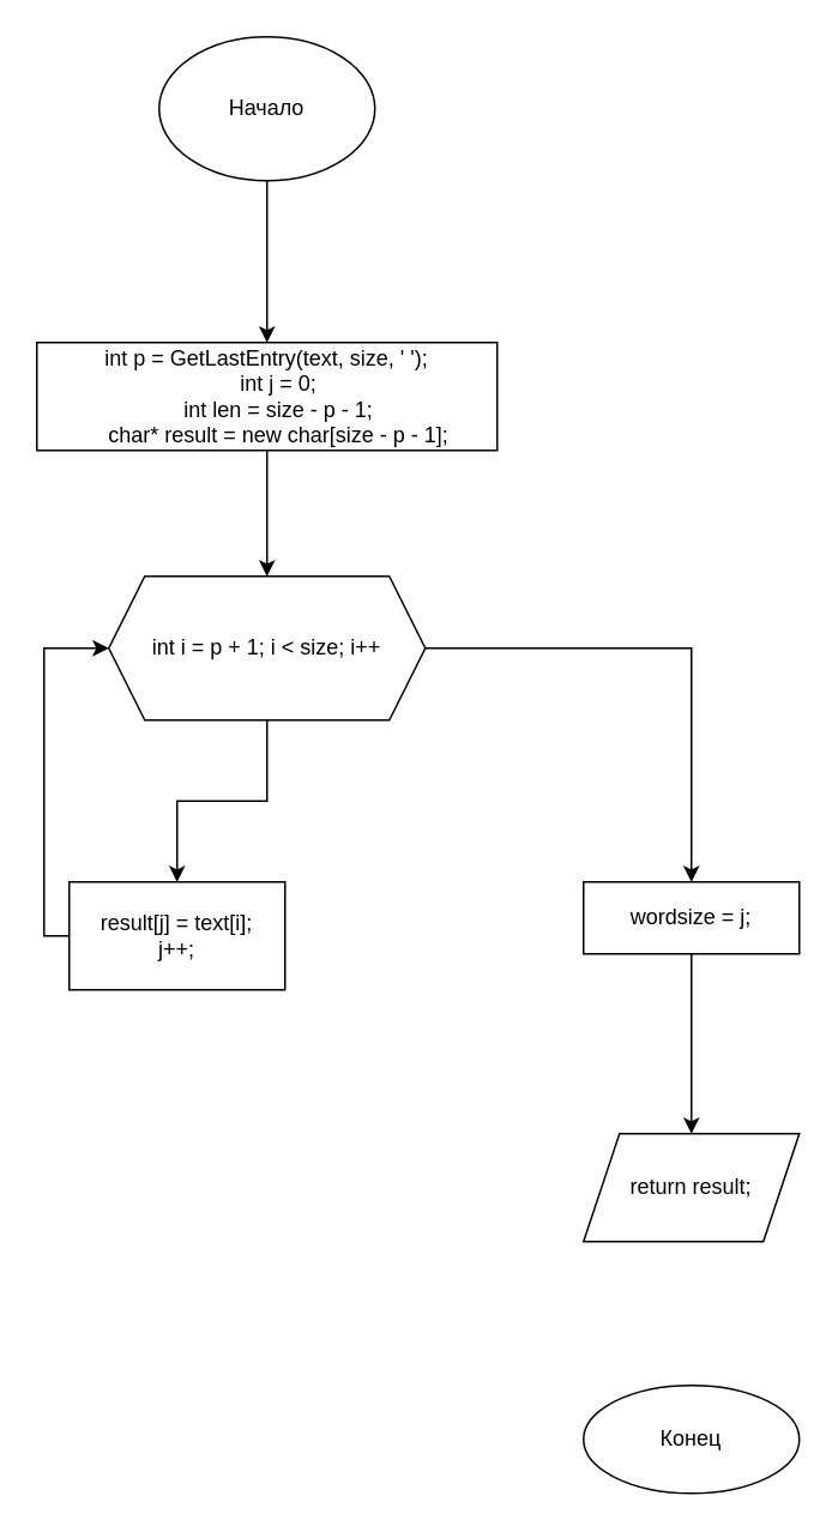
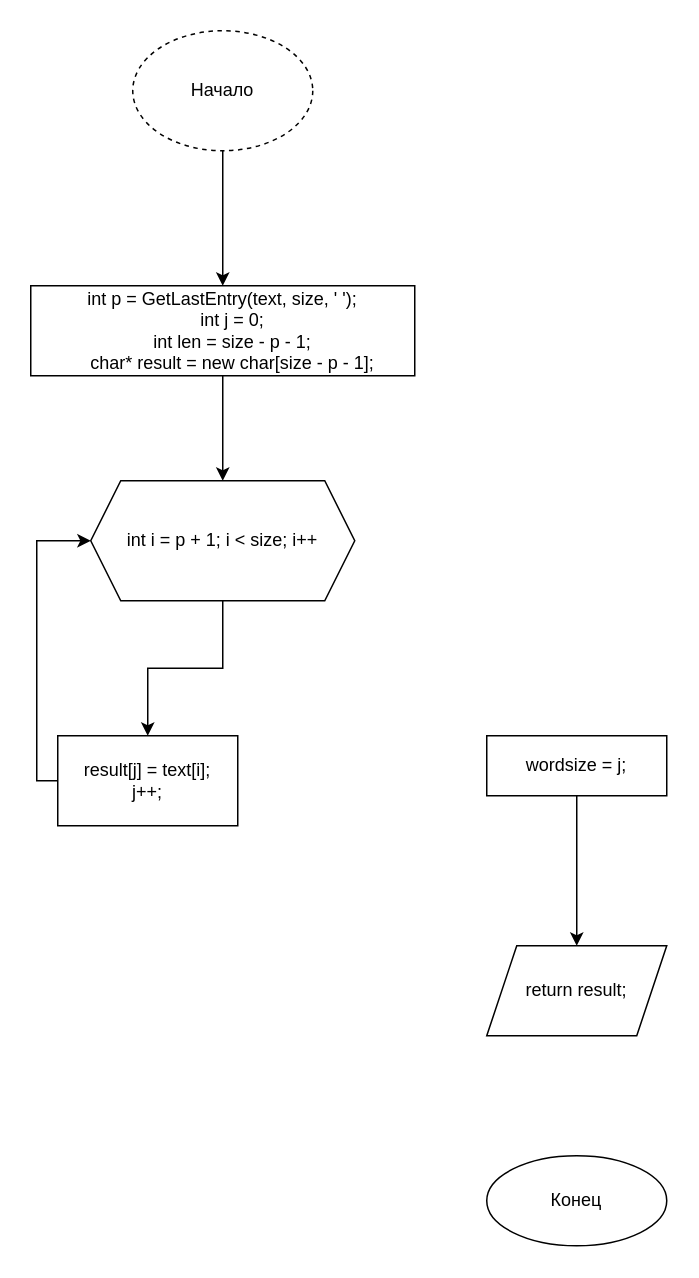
- <mxCell id="3" value="Начало" style="ellipse;whiteSpace=wrap;html=1;" vertex="1" parent="1"><mxGeometry x="88" y="20" width="120" height="80" as="geometry" /></mxCell>
+ <mxCell id="3" value="Начало" style="ellipse;whiteSpace=wrap;html=1;dashed=1;" vertex="1" parent="1"><mxGeometry x="88" y="20" width="120" height="80" as="geometry" /></mxCell>
- <mxCell id="7" value="" style="edgeStyle=orthogonalEdgeStyle;rounded=0;orthogonalLoop=1;jettySize=auto;html=1;" edge="1" parent="1" source="8" target="12"><mxGeometry relative="1" as="geometry" /></mxCell>
